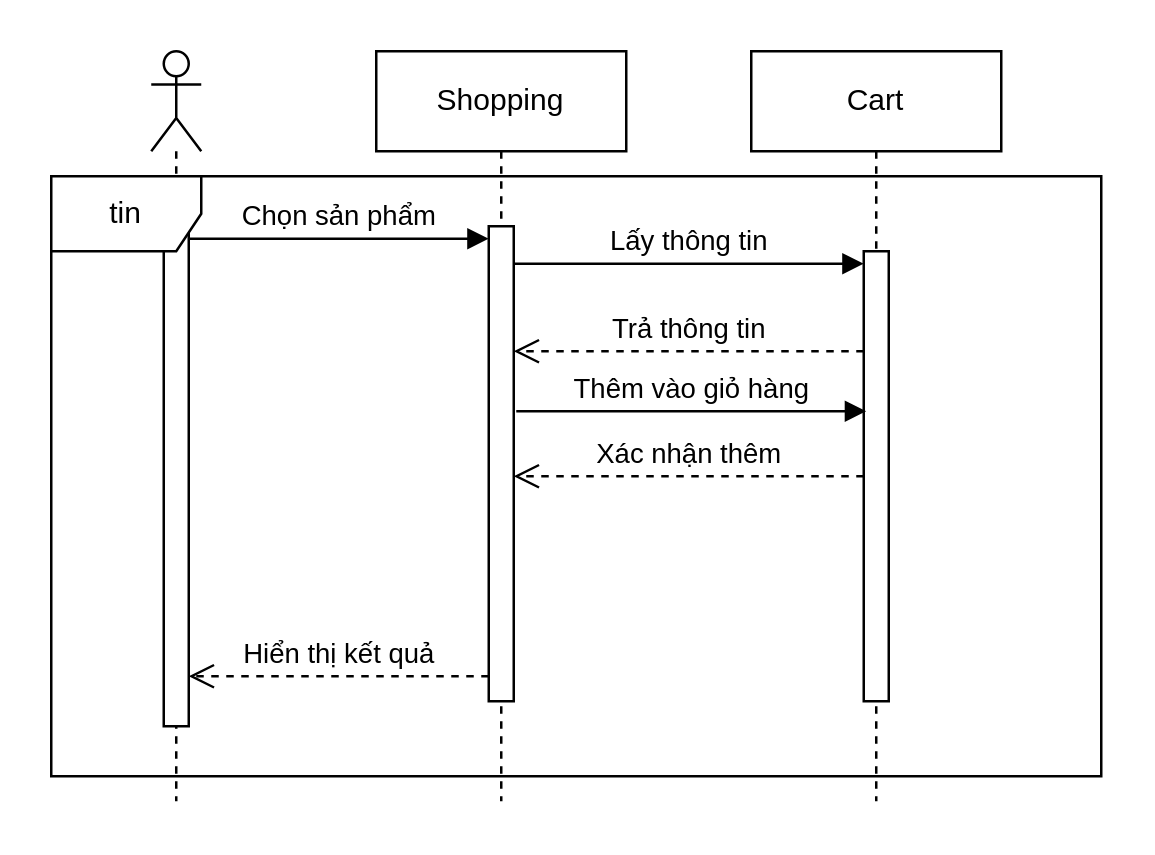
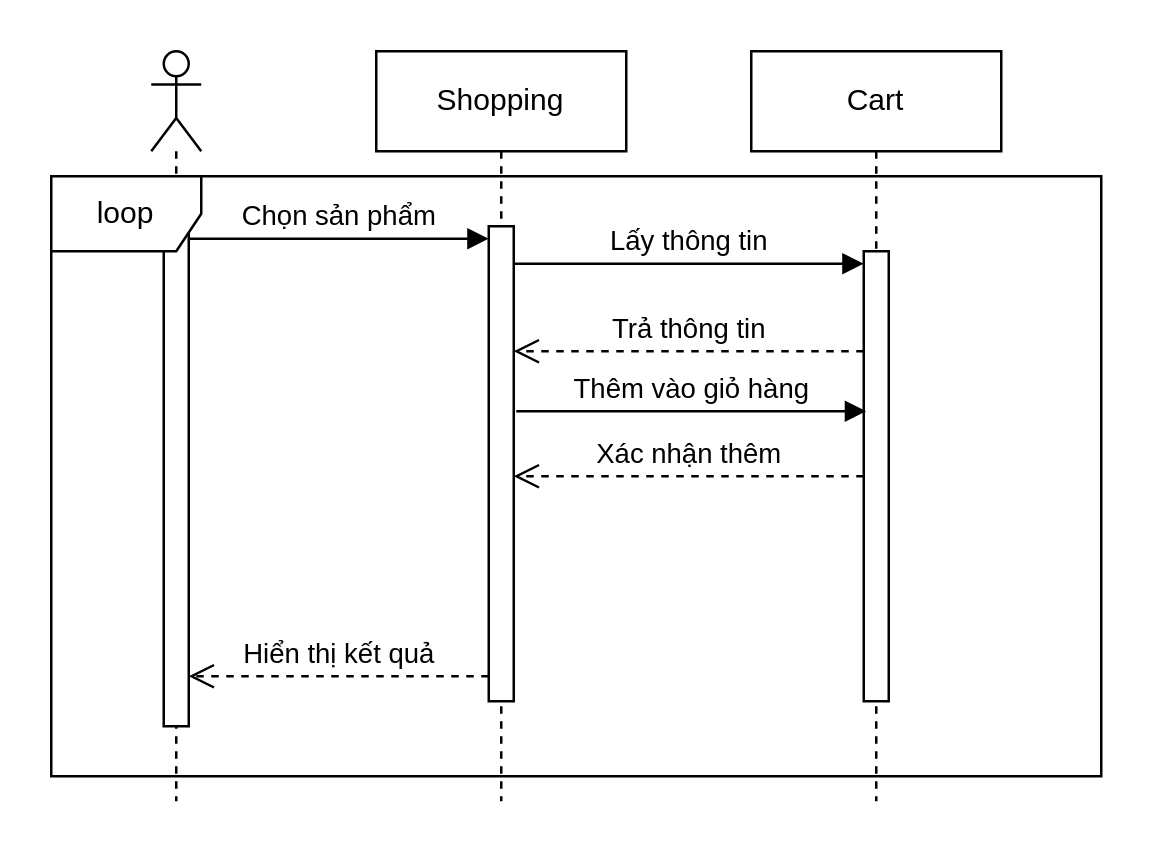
- <mxCell id="14" value="tin" style="shape=umlFrame;whiteSpace=wrap;html=1;pointerEvents=0;" vertex="1" parent="1"><mxGeometry x="20" y="70" width="420" height="240" as="geometry" /></mxCell>
+ <mxCell id="14" value="loop" style="shape=umlFrame;whiteSpace=wrap;html=1;pointerEvents=0;" vertex="1" parent="1"><mxGeometry x="20" y="70" width="420" height="240" as="geometry" /></mxCell>
